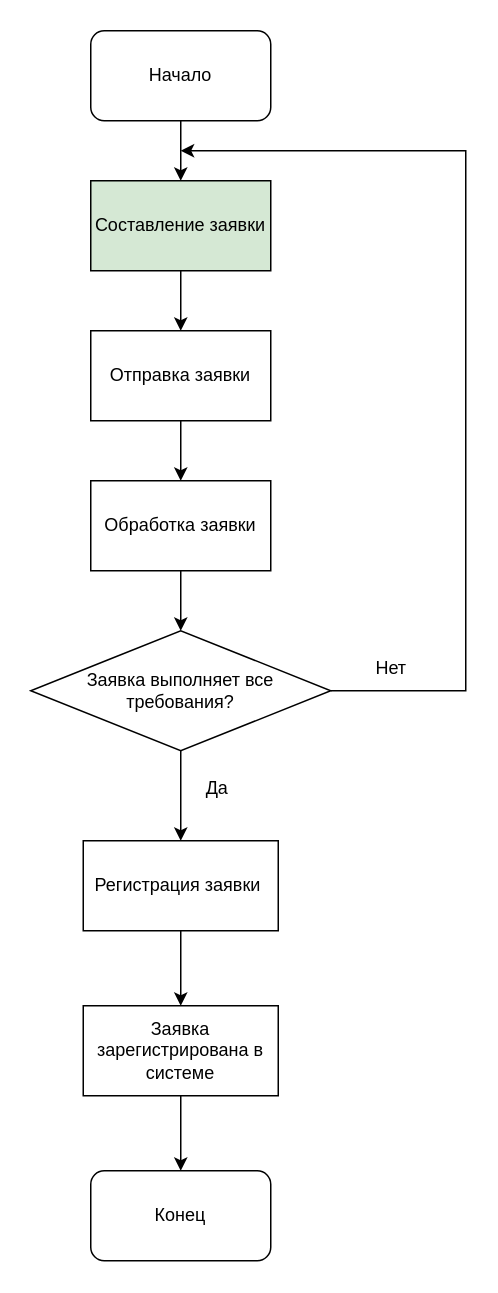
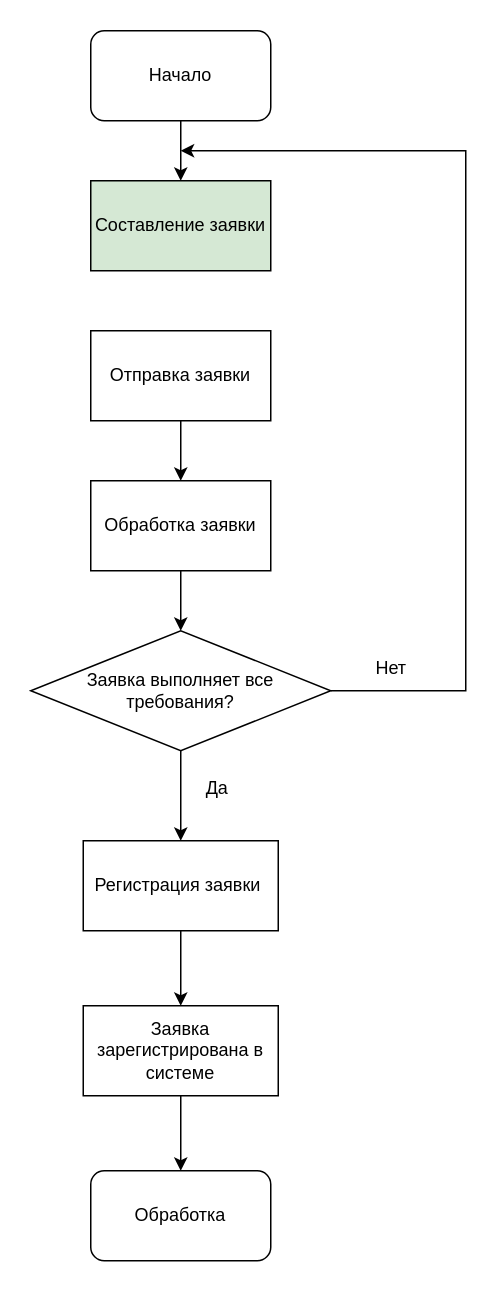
- <mxCell id="4" value="" style="edgeStyle=orthogonalEdgeStyle;rounded=0;orthogonalLoop=1;jettySize=auto;html=1;" parent="1" source="5" target="7" edge="1"><mxGeometry relative="1" as="geometry" /></mxCell>
- <mxCell id="18" value="Конец" style="rounded=1;whiteSpace=wrap;html=1;" parent="1" vertex="1"><mxGeometry x="60" y="780" width="120" height="60" as="geometry" /></mxCell>
+ <mxCell id="18" value="Обработка" style="rounded=1;whiteSpace=wrap;html=1;" parent="1" vertex="1"><mxGeometry x="60" y="780" width="120" height="60" as="geometry" /></mxCell>
